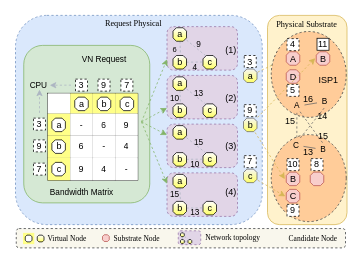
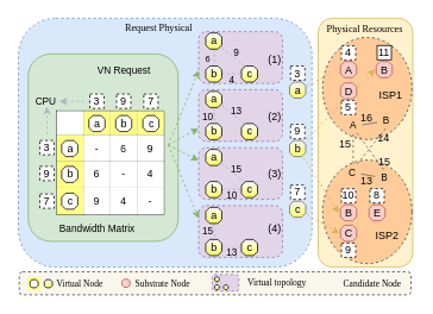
- <mxCell id="158" value="Physical Substrate" style="text;html=1;align=center;verticalAlign=middle;resizable=0;points=[];autosize=1;strokeColor=none;fillColor=none;fontSize=11;fontFamily=Bahnschrift;" parent="1" vertex="1"><mxGeometry x="353" y="21.5" width="110" height="20" as="geometry" /></mxCell>
+ <mxCell id="158" value="Physical Resources" style="text;html=1;align=center;verticalAlign=middle;resizable=0;points=[];autosize=1;strokeColor=none;fillColor=none;fontSize=11;fontFamily=Bahnschrift;" parent="1" vertex="1"><mxGeometry x="353" y="21.5" width="110" height="20" as="geometry" /></mxCell>
+ <mxCell id="109" value="E" style="text;html=1;align=center;verticalAlign=middle;resizable=0;points=[];autosize=1;strokeColor=none;fillColor=none;" parent="1" vertex="1"><mxGeometry x="412" y="228" width="20" height="20" as="geometry" /></mxCell>
+ <mxCell id="137" value="ISP2" style="text;html=1;align=center;verticalAlign=middle;resizable=0;points=[];autosize=1;strokeColor=none;fillColor=none;" parent="1" vertex="1"><mxGeometry x="413" y="254" width="40" height="20" as="geometry" /></mxCell>
- <mxCell id="170" value="Network topology" style="text;align=center;verticalAlign=middle;resizable=0;points=[];autosize=1;strokeColor=none;fillColor=none;fontSize=10;fontFamily=Bahnschrift;" parent="1" vertex="1"><mxGeometry x="265" y="306.5" width="90" height="20" as="geometry" /></mxCell>
+ <mxCell id="170" value="Virtual topology" style="text;align=center;verticalAlign=middle;resizable=0;points=[];autosize=1;strokeColor=none;fillColor=none;fontSize=10;fontFamily=Bahnschrift;" parent="1" vertex="1"><mxGeometry x="265" y="306.5" width="90" height="20" as="geometry" /></mxCell>
